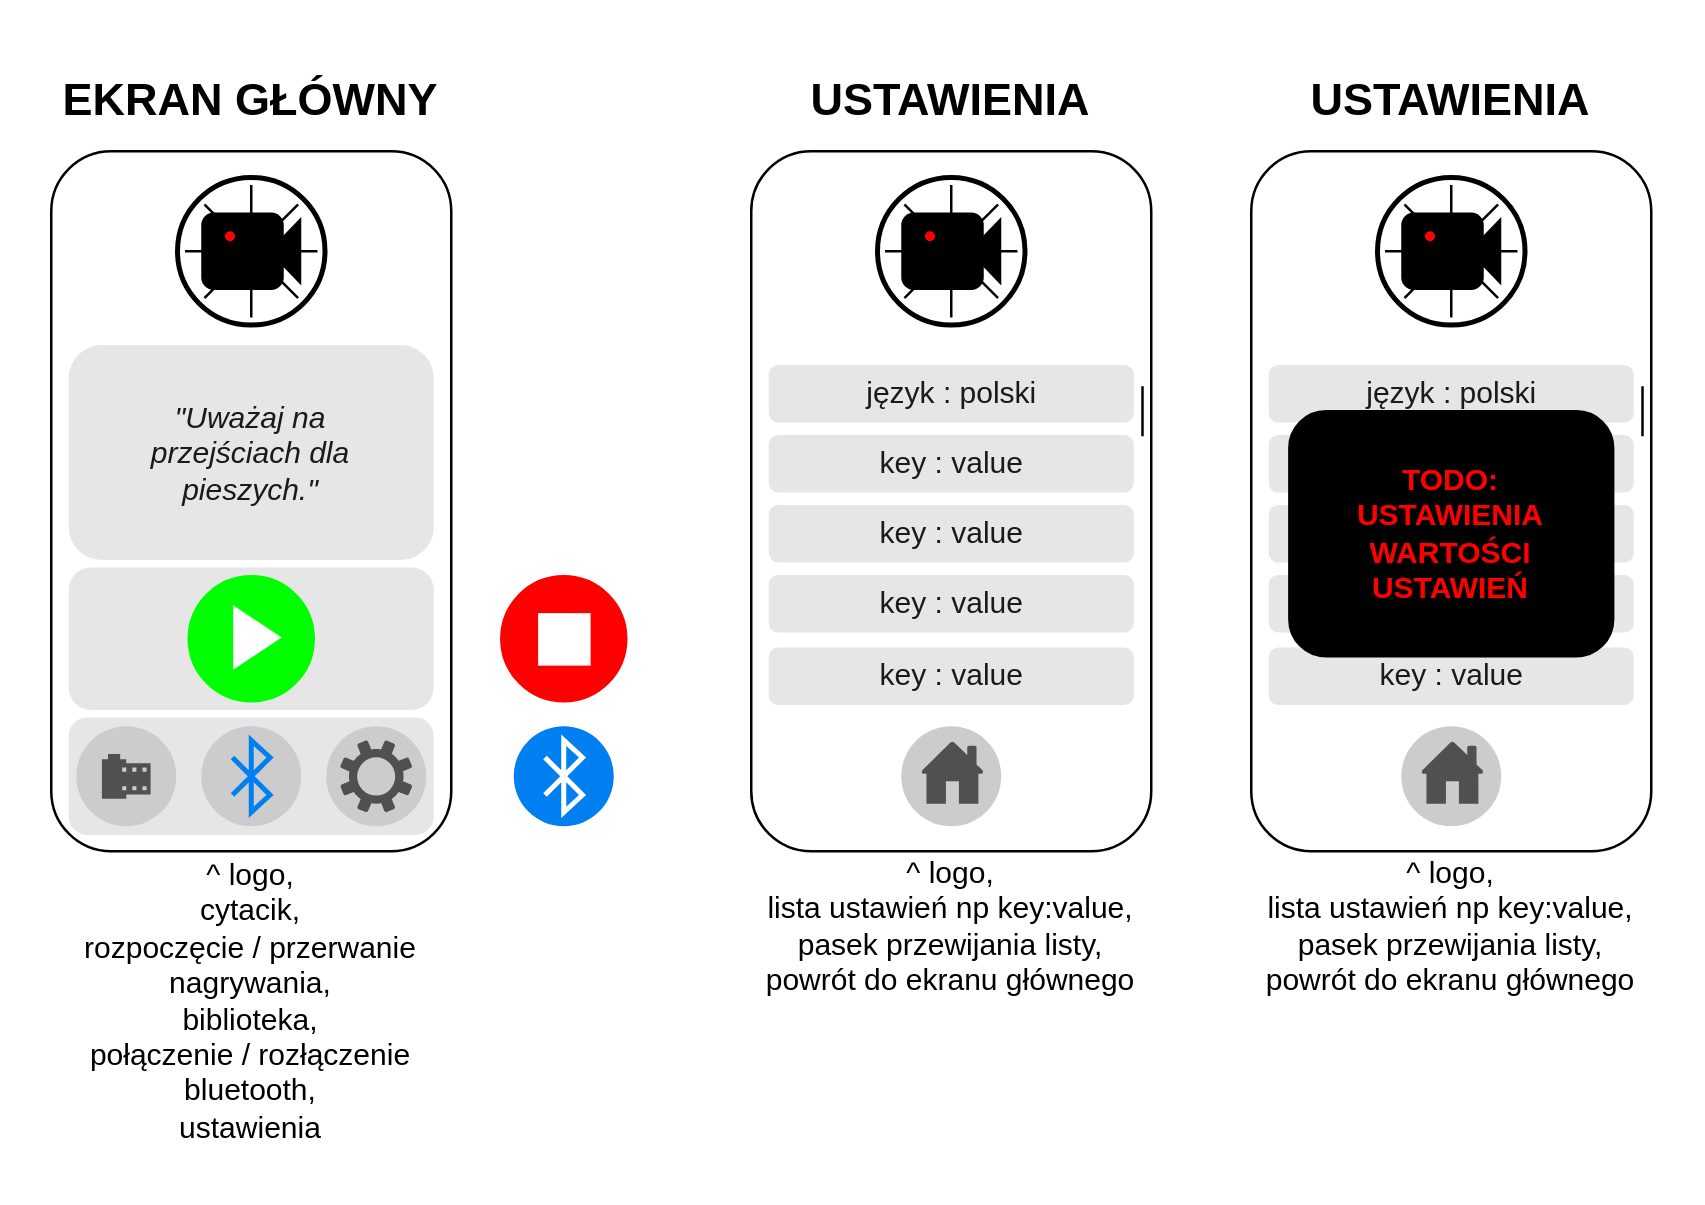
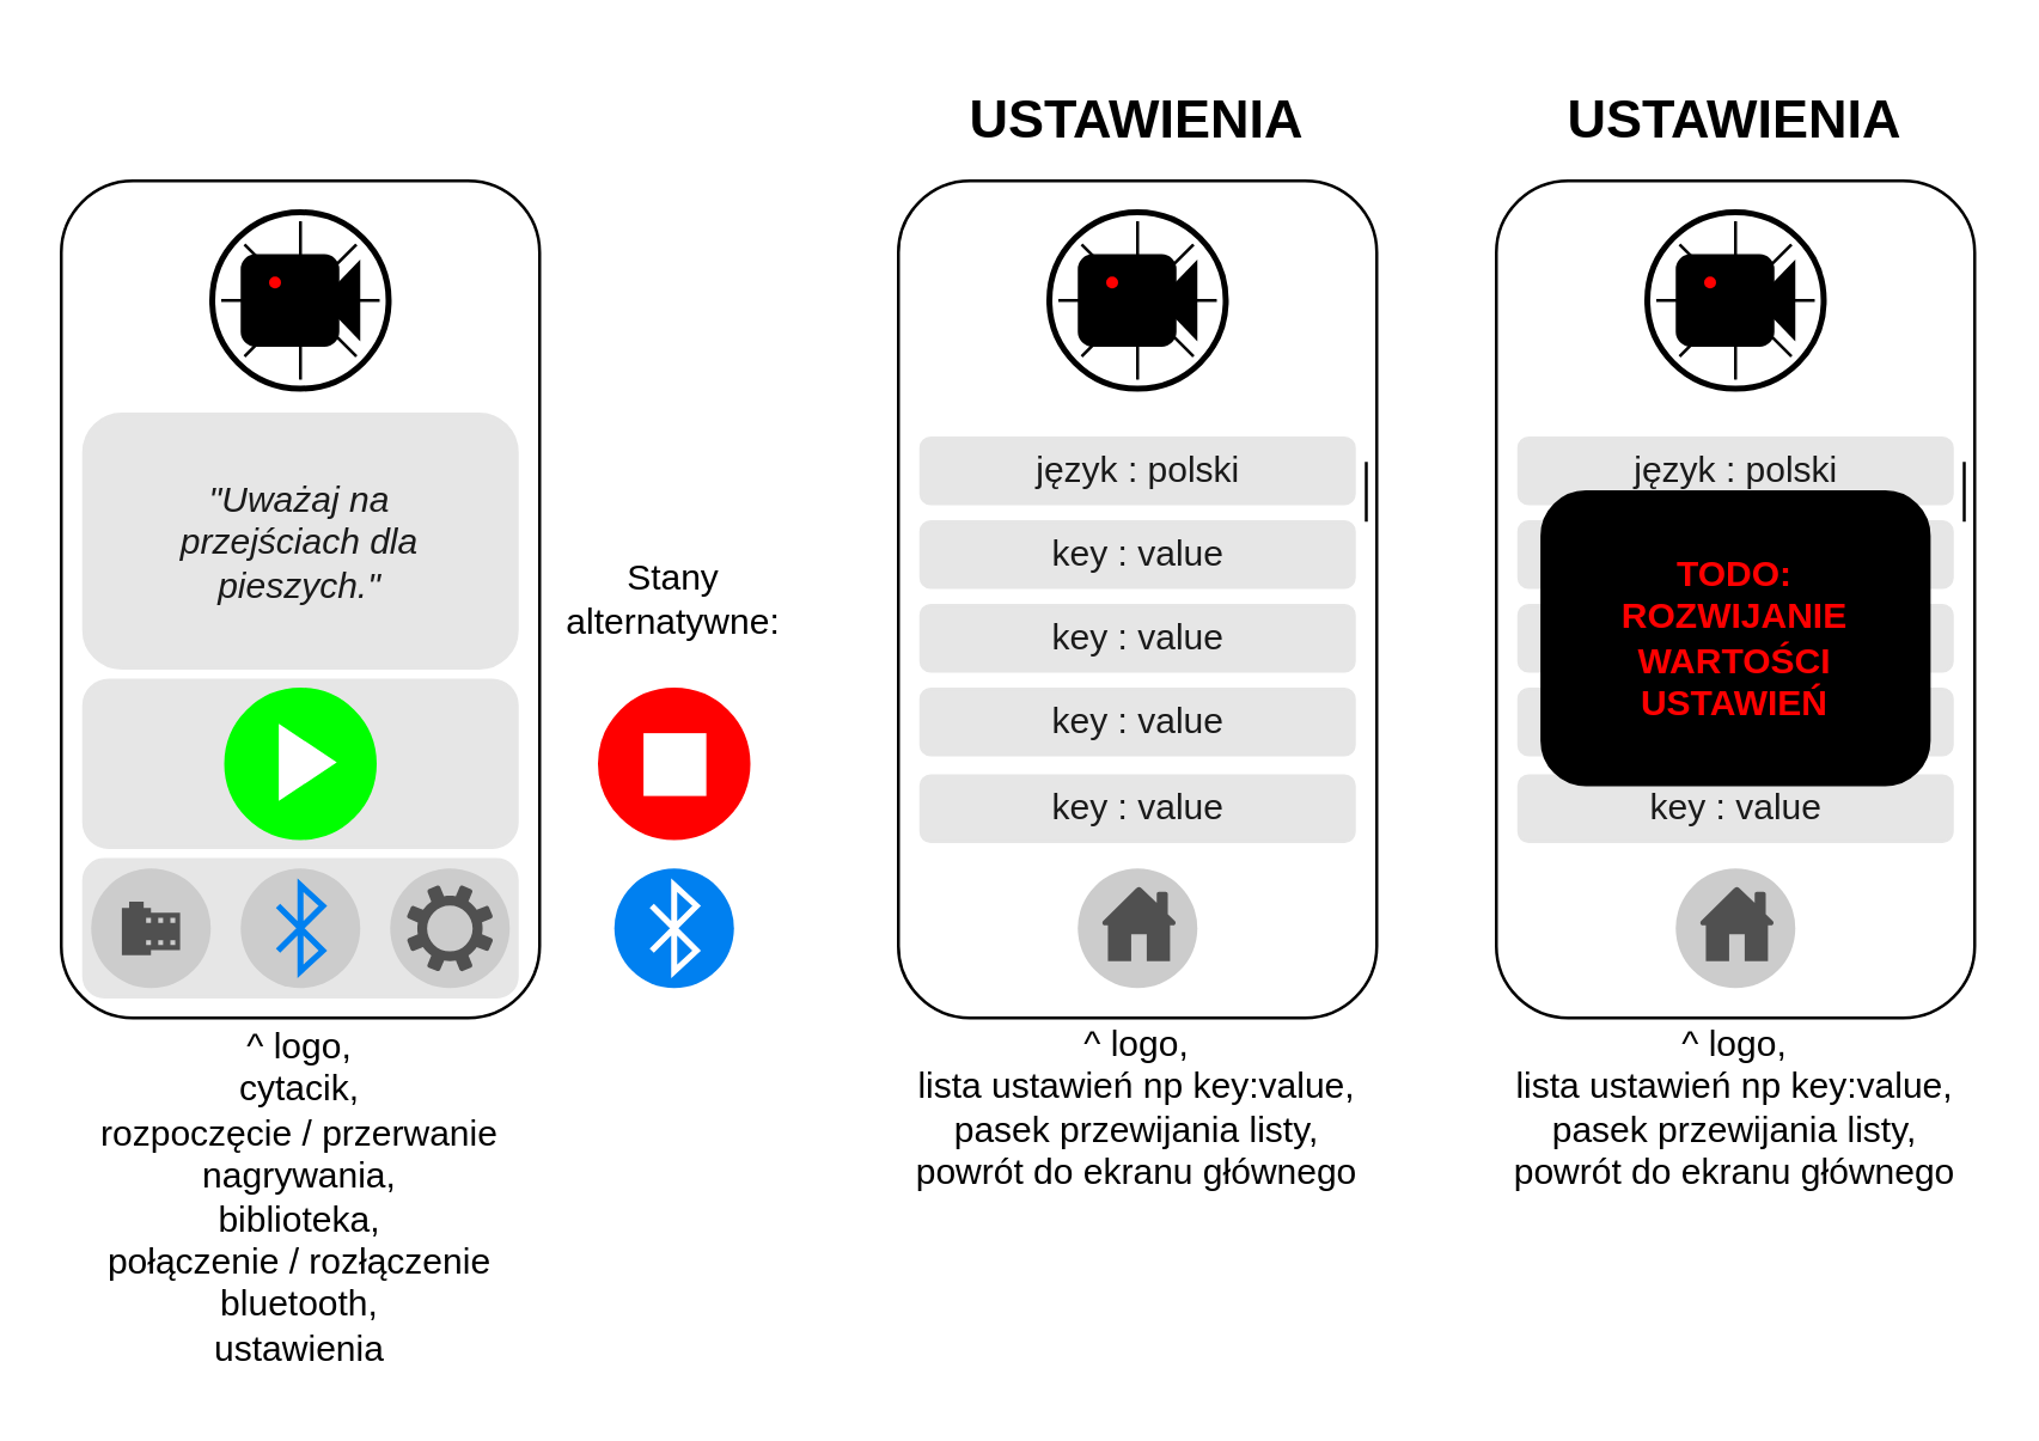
- <mxCell id="29" value="EKRAN GŁÓWNY" style="text;html=1;strokeColor=none;fillColor=none;align=center;verticalAlign=middle;whiteSpace=wrap;rounded=0;fontStyle=1;fontSize=18;" vertex="1" parent="1"><mxGeometry width="160" height="40" as="geometry" x="20" y="20" /></mxCell>
+ <mxCell id="77" value="Stany&lt;br&gt;alternatywne:" style="text;html=1;strokeColor=none;fillColor=none;align=center;verticalAlign=middle;whiteSpace=wrap;rounded=0;" vertex="1" parent="1"><mxGeometry x="180" y="180" width="90" height="40" as="geometry" /></mxCell>
- <mxCell id="74" value="TODO:&lt;br&gt;USTAWIENIA WARTOŚCI USTAWIEŃ" style="rounded=1;whiteSpace=wrap;html=1;fillColor=#000000;fontStyle=1;fontColor=#FF0000;" vertex="1" parent="1"><mxGeometry x="515.25" y="164" width="129.5" height="98" as="geometry" /></mxCell>
+ <mxCell id="74" value="TODO:&lt;br&gt;ROZWIJANIE WARTOŚCI USTAWIEŃ" style="rounded=1;whiteSpace=wrap;html=1;fillColor=#000000;fontStyle=1;fontColor=#FF0000;" vertex="1" parent="1"><mxGeometry x="515.25" y="164" width="129.5" height="98" as="geometry" /></mxCell>
